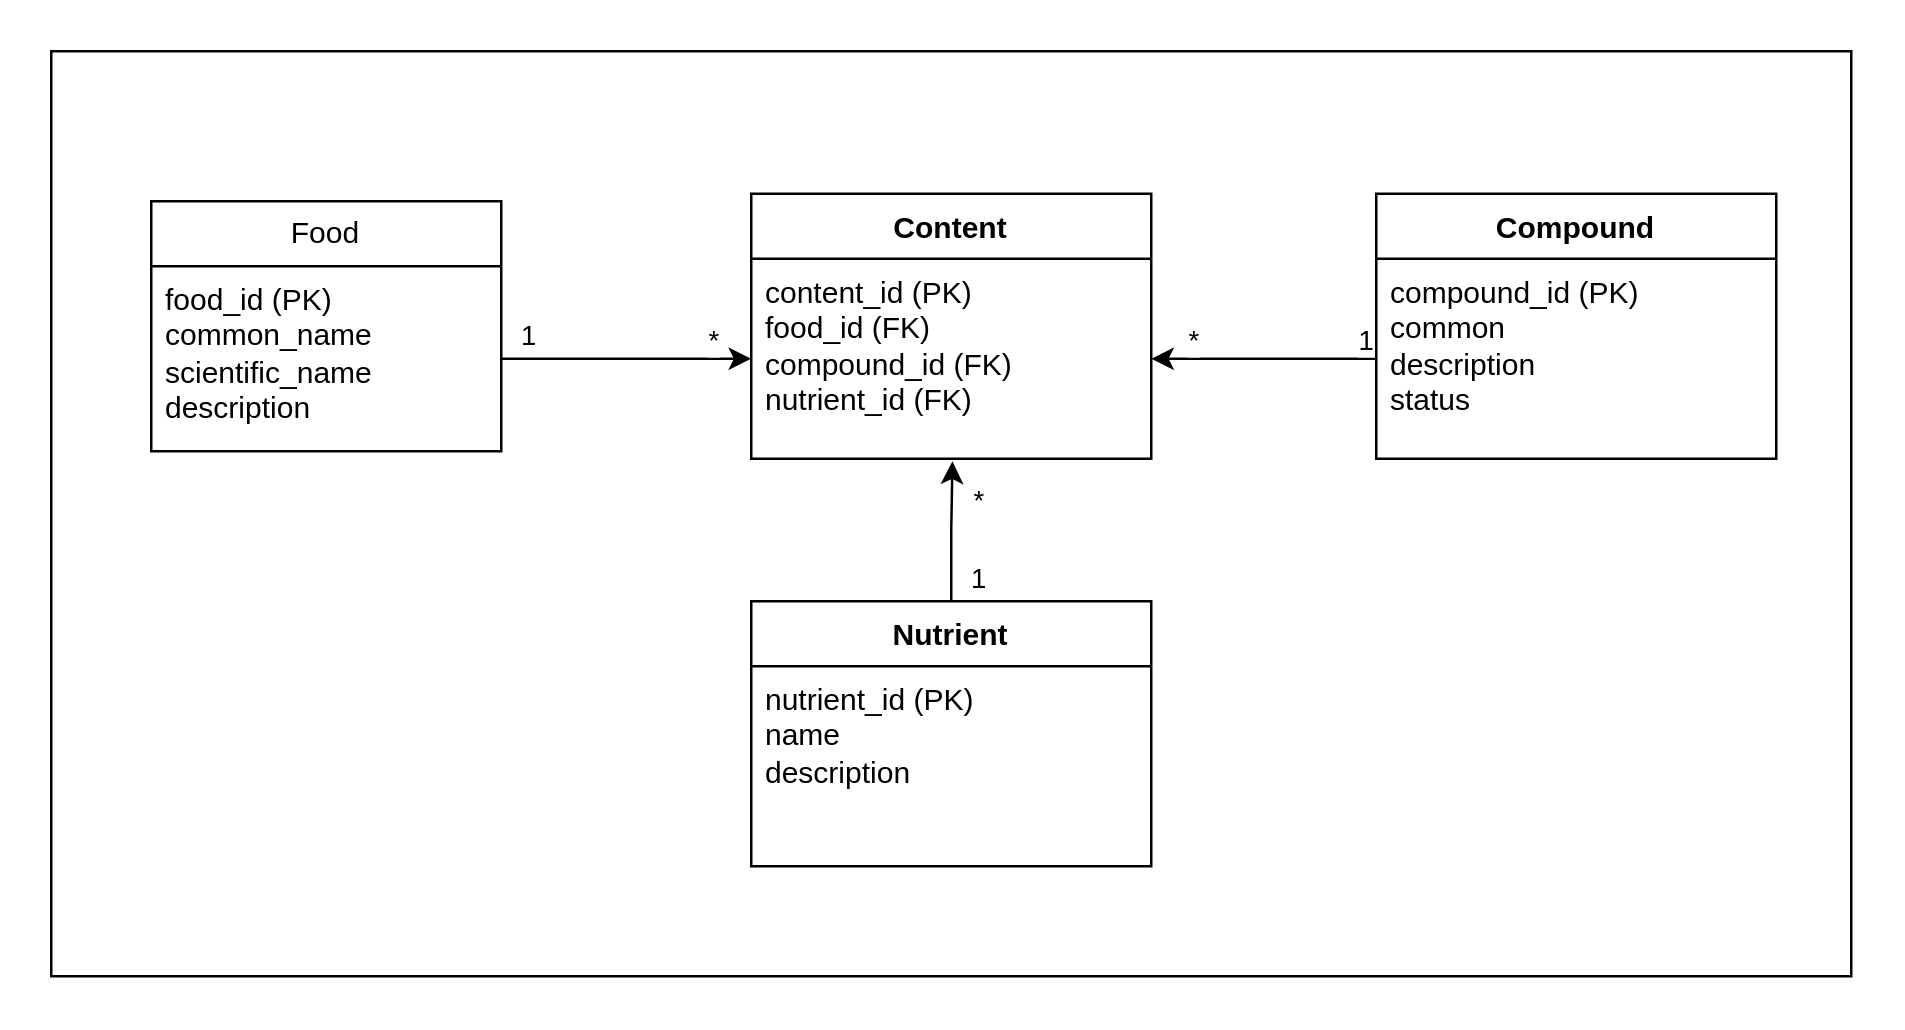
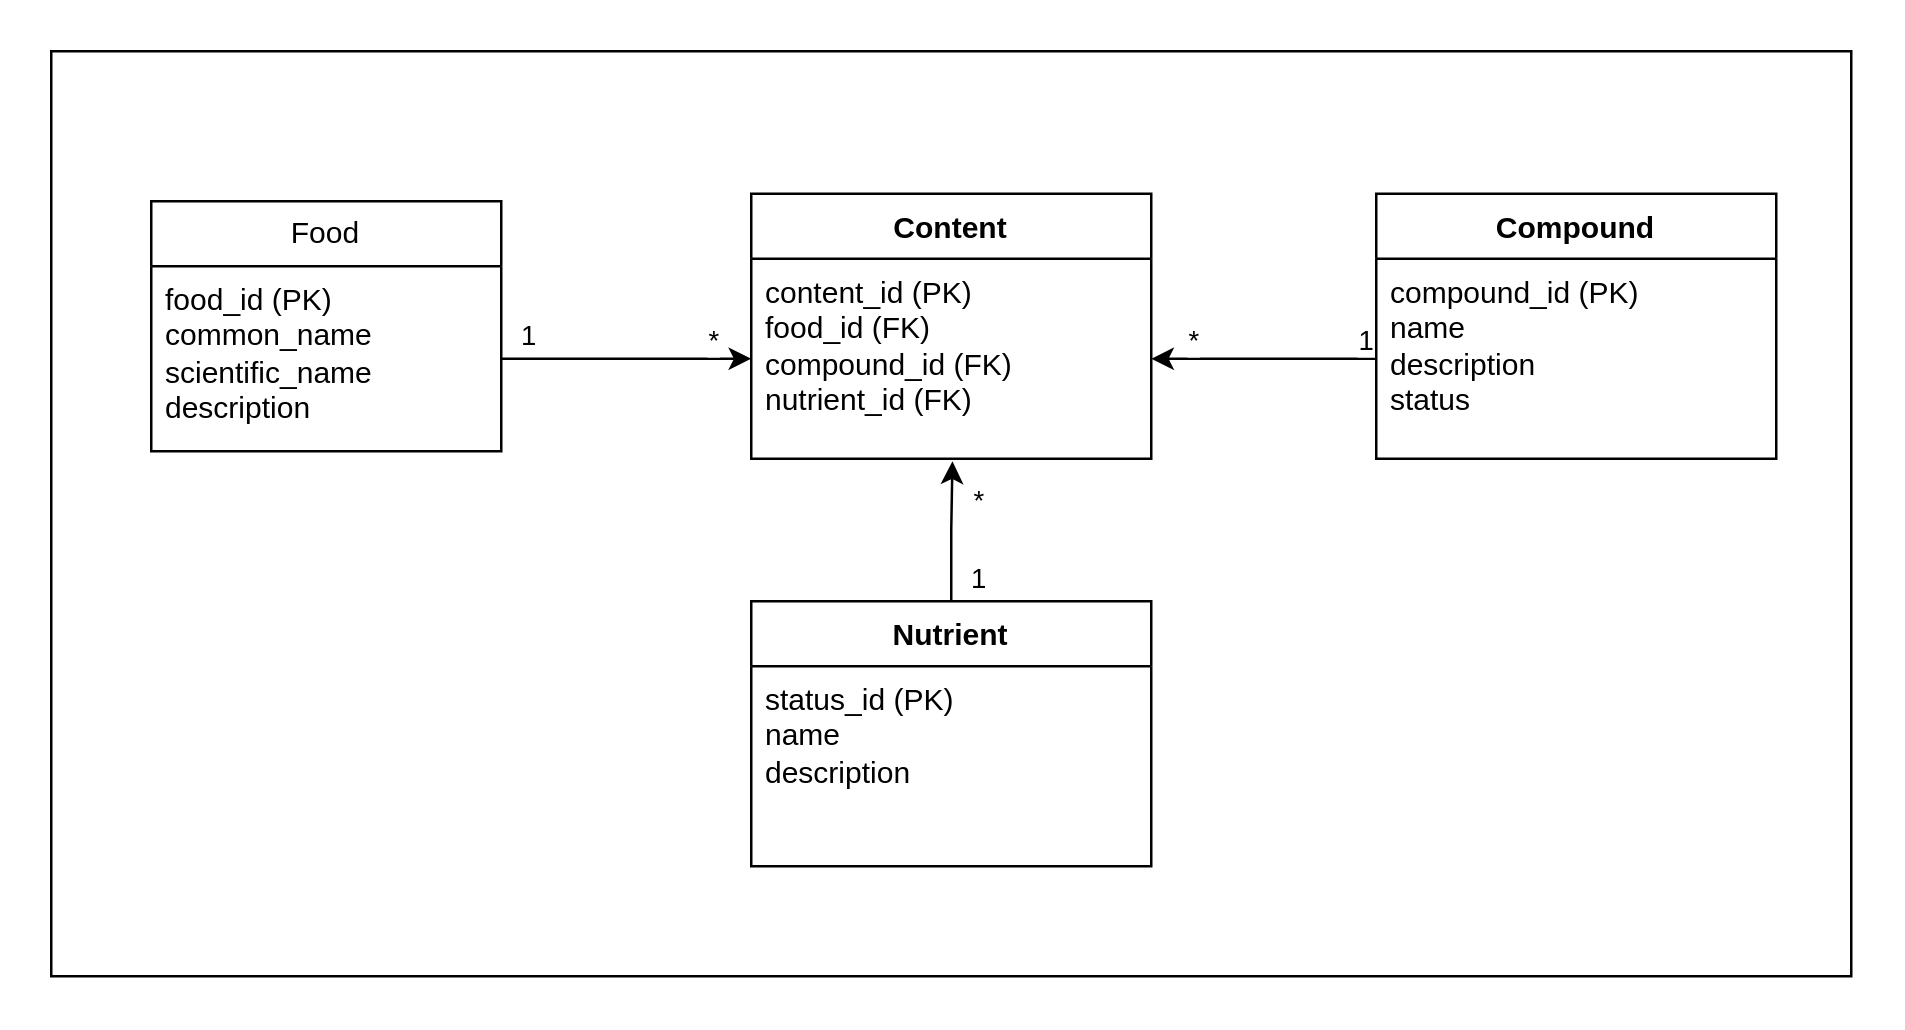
- <mxCell id="8" value="&lt;div&gt;compound_id (PK)&lt;/div&gt;&lt;div&gt;common&lt;/div&gt;&lt;div&gt;description&lt;/div&gt;&lt;div&gt;status&lt;/div&gt;" style="text;strokeColor=none;fillColor=none;align=left;verticalAlign=top;spacingLeft=4;spacingRight=4;overflow=hidden;rotatable=0;points=[[0,0.5],[1,0.5]];portConstraint=eastwest;whiteSpace=wrap;html=1;" vertex="1" parent="7"><mxGeometry y="26" width="160" height="80" as="geometry" /></mxCell>
+ <mxCell id="8" value="&lt;div&gt;compound_id (PK)&lt;/div&gt;&lt;div&gt;name&lt;/div&gt;&lt;div&gt;description&lt;/div&gt;&lt;div&gt;status&lt;/div&gt;" style="text;strokeColor=none;fillColor=none;align=left;verticalAlign=top;spacingLeft=4;spacingRight=4;overflow=hidden;rotatable=0;points=[[0,0.5],[1,0.5]];portConstraint=eastwest;whiteSpace=wrap;html=1;" vertex="1" parent="7"><mxGeometry y="26" width="160" height="80" as="geometry" /></mxCell>
- <mxCell id="13" value="&lt;div&gt;nutrient_id (PK)&lt;/div&gt;&lt;div&gt;name&lt;/div&gt;&lt;div&gt;description&lt;/div&gt;" style="text;strokeColor=none;fillColor=none;align=left;verticalAlign=top;spacingLeft=4;spacingRight=4;overflow=hidden;rotatable=0;points=[[0,0.5],[1,0.5]];portConstraint=eastwest;whiteSpace=wrap;html=1;" vertex="1" parent="12"><mxGeometry y="26" width="160" height="80" as="geometry" /></mxCell>
+ <mxCell id="13" value="&lt;div&gt;status_id (PK)&lt;/div&gt;&lt;div&gt;name&lt;/div&gt;&lt;div&gt;description&lt;/div&gt;" style="text;strokeColor=none;fillColor=none;align=left;verticalAlign=top;spacingLeft=4;spacingRight=4;overflow=hidden;rotatable=0;points=[[0,0.5],[1,0.5]];portConstraint=eastwest;whiteSpace=wrap;html=1;" vertex="1" parent="12"><mxGeometry y="26" width="160" height="80" as="geometry" /></mxCell>
